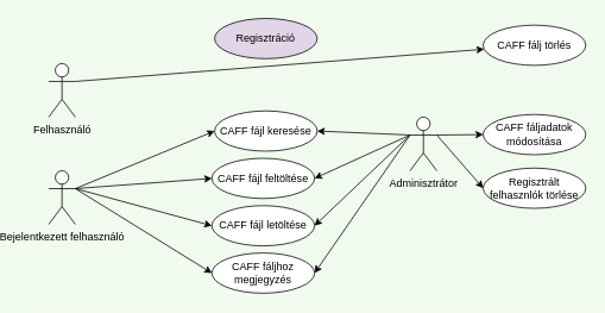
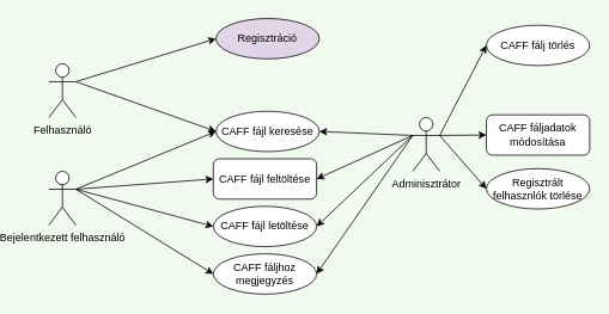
- <mxCell id="7" value="" style="endArrow=classic;html=1;rounded=0;exitX=1;exitY=0.333;exitDx=0;exitDy=0;exitPerimeter=0;" edge="1" parent="1" source="2" target="16"><mxGeometry width="50" height="50" relative="1" as="geometry"><mxPoint x="153" y="247.5" as="sourcePoint" /><mxPoint x="203" y="197.5" as="targetPoint" /></mxGeometry></mxCell>
+ <mxCell id="7" value="" style="endArrow=classic;html=1;rounded=0;exitX=1;exitY=0.333;exitDx=0;exitDy=0;exitPerimeter=0;entryX=0;entryY=0.5;entryDx=0;entryDy=0;" edge="1" parent="1" source="2" target="5"><mxGeometry width="50" height="50" relative="1" as="geometry"><mxPoint x="153" y="247.5" as="sourcePoint" /><mxPoint x="203" y="197.5" as="targetPoint" /></mxGeometry></mxCell>
+ <mxCell id="19" value="" style="endArrow=classic;html=1;rounded=0;exitX=1;exitY=0.333;exitDx=0;exitDy=0;exitPerimeter=0;entryX=0;entryY=0.5;entryDx=0;entryDy=0;" edge="1" parent="1" source="4" target="16"><mxGeometry width="50" height="50" relative="1" as="geometry"><mxPoint x="166" y="239.5" as="sourcePoint" /><mxPoint x="216" y="189.5" as="targetPoint" /></mxGeometry></mxCell>
+ <mxCell id="8" value="" style="endArrow=classic;html=1;rounded=0;exitX=1;exitY=0.333;exitDx=0;exitDy=0;exitPerimeter=0;entryX=0;entryY=0.5;entryDx=0;entryDy=0;" edge="1" parent="1" source="2" target="6"><mxGeometry width="50" height="50" relative="1" as="geometry"><mxPoint x="101" y="101.5" as="sourcePoint" /><mxPoint x="216" y="111.5" as="targetPoint" /></mxGeometry></mxCell>
- <mxCell id="17" value="CAFF fáljadatok módosítása" style="ellipse;whiteSpace=wrap;html=1;" vertex="1" parent="1"><mxGeometry x="507" y="127.5" width="115" height="45" as="geometry" /></mxCell>
+ <mxCell id="17" value="CAFF fáljadatok módosítása" style="whiteSpace=wrap;html=1;rounded=1;" vertex="1" parent="1"><mxGeometry x="507" y="127.5" width="115" height="45" as="geometry" /></mxCell>
- <mxCell id="10" value="CAFF fájl feltöltése" style="ellipse;whiteSpace=wrap;html=1;" vertex="1" parent="1"><mxGeometry x="203" y="176.5" width="115" height="45" as="geometry" /></mxCell>
+ <mxCell id="10" value="CAFF fájl feltöltése" style="whiteSpace=wrap;html=1;rounded=1;" vertex="1" parent="1"><mxGeometry x="203" y="176.5" width="115" height="45" as="geometry" /></mxCell>
